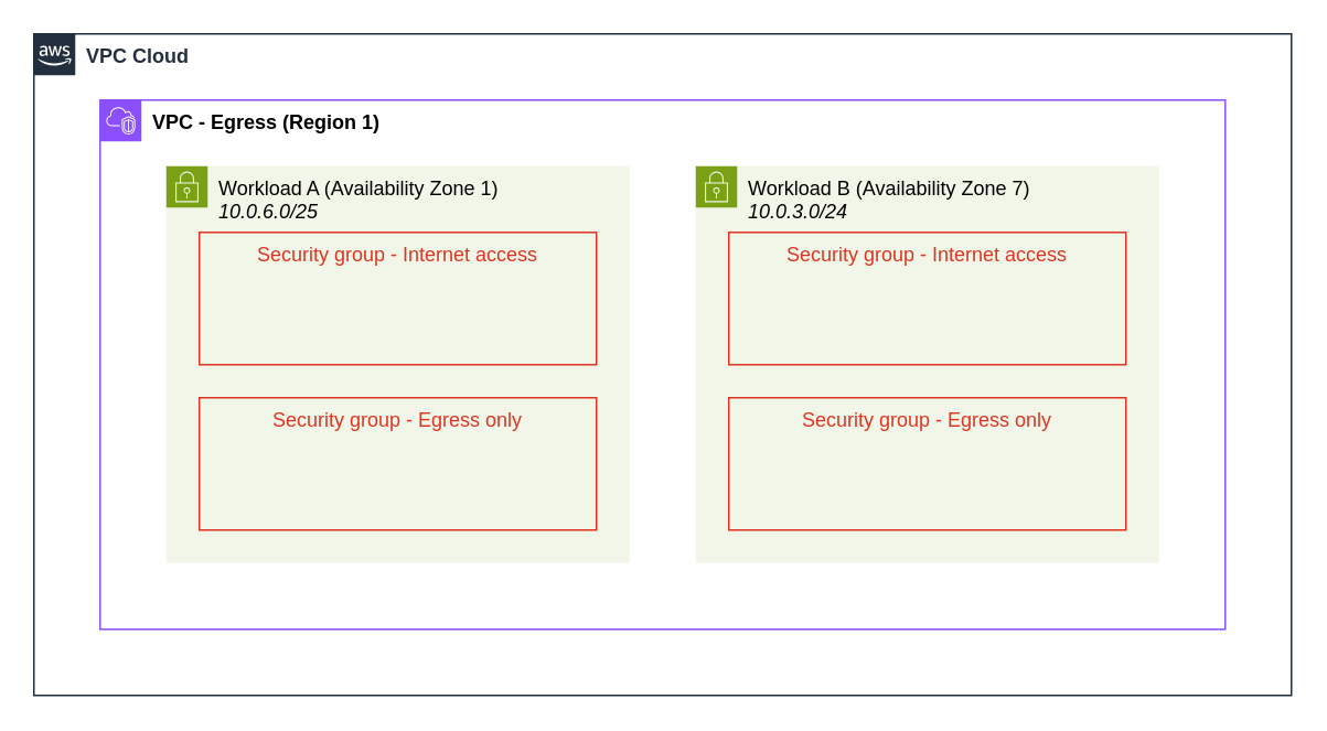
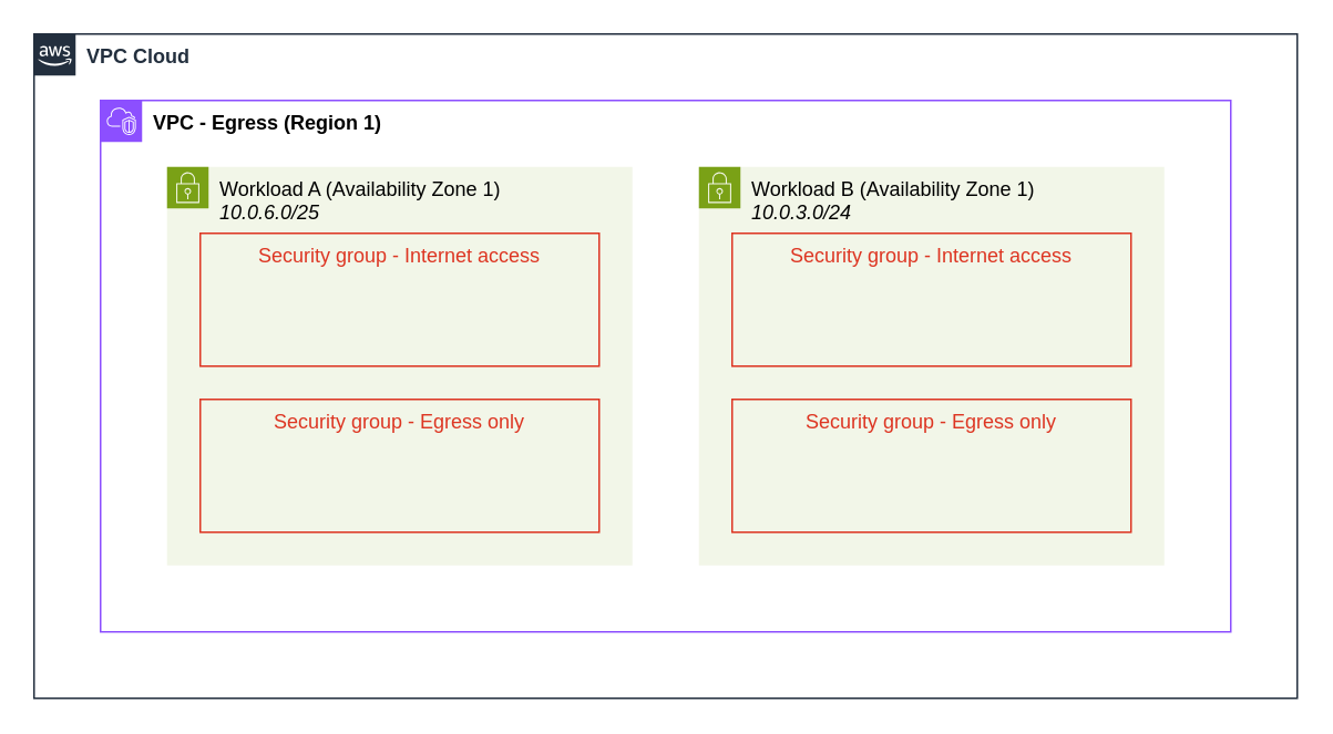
- <mxCell id="9" value="Workload B (Availability Zone 7)&lt;br&gt;&lt;i&gt;10.0.3.0/24&lt;/i&gt;" style="points=[[0,0],[0.25,0],[0.5,0],[0.75,0],[1,0],[1,0.25],[1,0.5],[1,0.75],[1,1],[0.75,1],[0.5,1],[0.25,1],[0,1],[0,0.75],[0,0.5],[0,0.25]];outlineConnect=0;gradientColor=none;html=1;whiteSpace=wrap;fontSize=12;fontStyle=0;container=1;pointerEvents=0;collapsible=0;recursiveResize=0;shape=mxgraph.aws4.group;grIcon=mxgraph.aws4.group_security_group;grStroke=0;strokeColor=#7AA116;fillColor=#F2F6E8;verticalAlign=top;align=left;spacingLeft=30;fontColor=#000000;dashed=0;" parent="3" vertex="1"><mxGeometry x="360" y="40" width="280" height="240" as="geometry" /></mxCell>
+ <mxCell id="9" value="Workload B (Availability Zone 1)&lt;br&gt;&lt;i&gt;10.0.3.0/24&lt;/i&gt;" style="points=[[0,0],[0.25,0],[0.5,0],[0.75,0],[1,0],[1,0.25],[1,0.5],[1,0.75],[1,1],[0.75,1],[0.5,1],[0.25,1],[0,1],[0,0.75],[0,0.5],[0,0.25]];outlineConnect=0;gradientColor=none;html=1;whiteSpace=wrap;fontSize=12;fontStyle=0;container=1;pointerEvents=0;collapsible=0;recursiveResize=0;shape=mxgraph.aws4.group;grIcon=mxgraph.aws4.group_security_group;grStroke=0;strokeColor=#7AA116;fillColor=#F2F6E8;verticalAlign=top;align=left;spacingLeft=30;fontColor=#000000;dashed=0;" parent="3" vertex="1"><mxGeometry x="360" y="40" width="280" height="240" as="geometry" /></mxCell>
